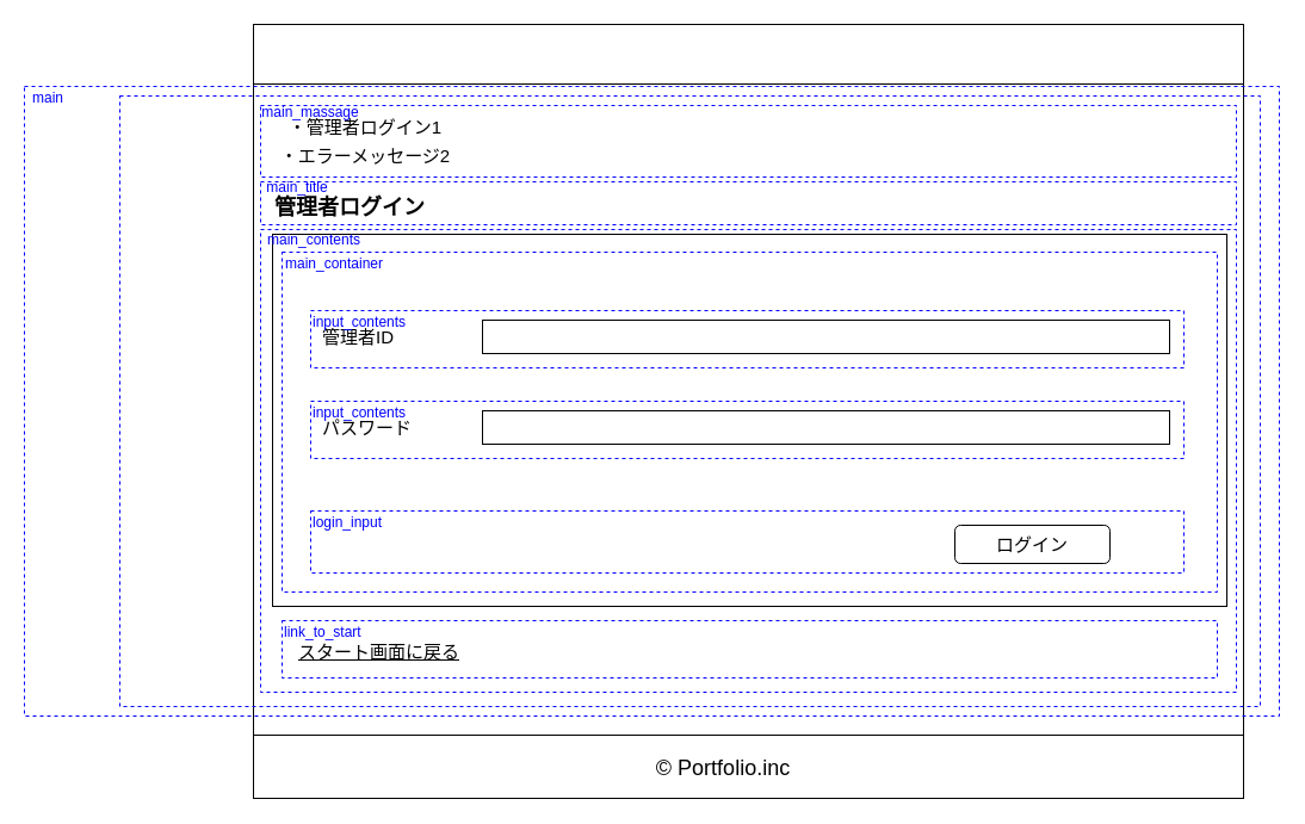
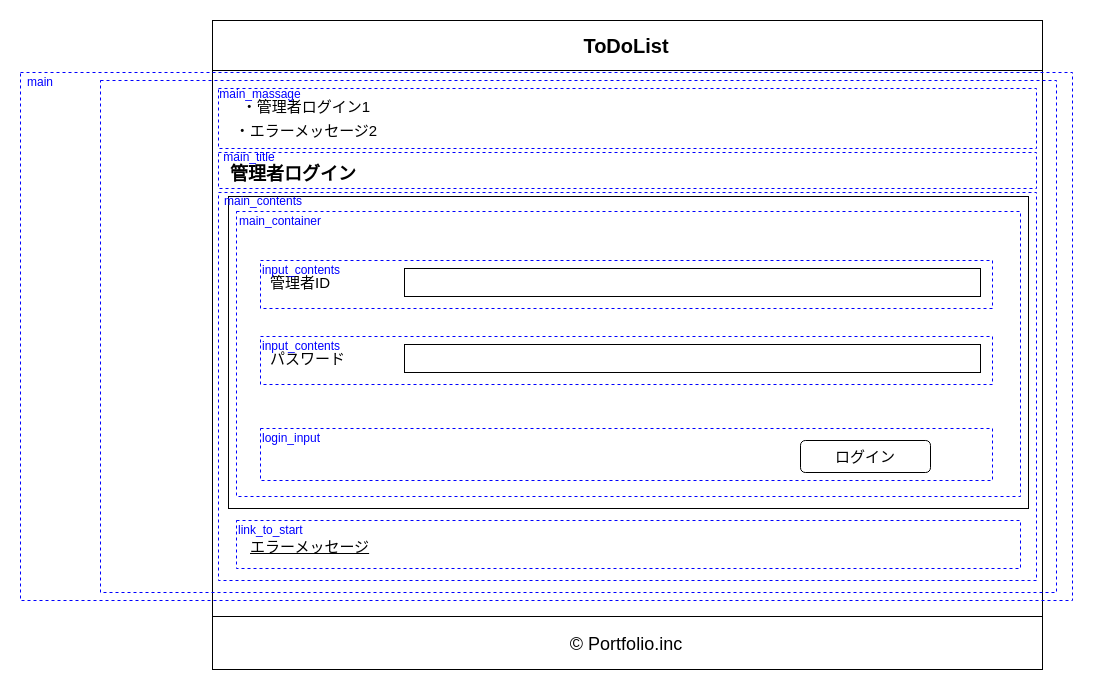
+ <mxCell id="4" value="&lt;b&gt;&lt;font style=&quot;font-size: 20px&quot;&gt;ToDoList&lt;/font&gt;&lt;/b&gt;" style="text;html=1;strokeColor=none;fillColor=none;align=center;verticalAlign=middle;whiteSpace=wrap;rounded=0;strokeWidth=4;" parent="1" vertex="1"><mxGeometry x="546" y="30" width="160" height="30" as="geometry" /></mxCell>
- <mxCell id="34" value="スタート画面に戻る" style="text;html=1;strokeColor=none;fillColor=none;align=left;verticalAlign=middle;whiteSpace=wrap;rounded=0;fontSize=15;fontStyle=4" parent="1" vertex="1"><mxGeometry x="248" y="536" width="376" height="20" as="geometry" /></mxCell>
+ <mxCell id="34" value="エラーメッセージ" style="text;html=1;strokeColor=none;fillColor=none;align=left;verticalAlign=middle;whiteSpace=wrap;rounded=0;fontSize=15;fontStyle=4" parent="1" vertex="1"><mxGeometry x="248" y="536" width="376" height="20" as="geometry" /></mxCell>
- <mxCell id="6" value="&lt;font style=&quot;font-size: 18px&quot;&gt;© Portfolio.inc&lt;/font&gt;" style="text;html=1;strokeColor=none;fillColor=none;align=center;verticalAlign=middle;whiteSpace=wrap;rounded=0;fontSize=20;" parent="1" vertex="1"><mxGeometry x="490" y="632.5" width="232" height="20" as="geometry" /></mxCell>
+ <mxCell id="6" value="&lt;font style=&quot;font-size: 18px&quot;&gt;© Portfolio.inc&lt;/font&gt;" style="text;html=1;strokeColor=none;fillColor=none;align=center;verticalAlign=middle;whiteSpace=wrap;rounded=0;fontSize=20;" parent="1" vertex="1"><mxGeometry x="510" y="632.5" width="232" height="20" as="geometry" /></mxCell>
